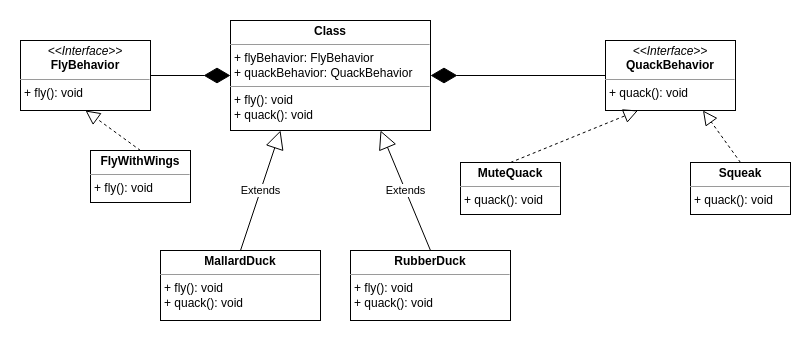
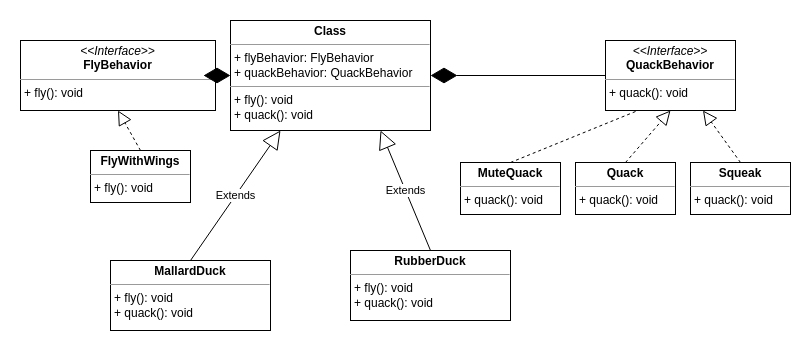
- <mxCell id="3" value="&lt;p style=&quot;margin: 0px ; margin-top: 4px ; text-align: center&quot;&gt;&lt;i&gt;&amp;lt;&amp;lt;Interface&amp;gt;&amp;gt;&lt;/i&gt;&lt;br&gt;&lt;b&gt;FlyBehavior&lt;/b&gt;&lt;/p&gt;&lt;hr size=&quot;1&quot;&gt;&lt;p style=&quot;margin: 0px ; margin-left: 4px&quot;&gt;+ fly(): void&lt;br&gt;&lt;/p&gt;" style="verticalAlign=top;align=left;overflow=fill;fontSize=12;fontFamily=Helvetica;html=1;" vertex="1" parent="1"><mxGeometry x="20" y="40" width="130" height="70" as="geometry" /></mxCell>
+ <mxCell id="3" value="&lt;p style=&quot;margin: 0px ; margin-top: 4px ; text-align: center&quot;&gt;&lt;i&gt;&amp;lt;&amp;lt;Interface&amp;gt;&amp;gt;&lt;/i&gt;&lt;br&gt;&lt;b&gt;FlyBehavior&lt;/b&gt;&lt;/p&gt;&lt;hr size=&quot;1&quot;&gt;&lt;p style=&quot;margin: 0px ; margin-left: 4px&quot;&gt;+ fly(): void&lt;br&gt;&lt;/p&gt;" style="verticalAlign=top;align=left;overflow=fill;fontSize=12;fontFamily=Helvetica;html=1;" vertex="1" parent="1"><mxGeometry x="20" y="40" width="195" height="70" as="geometry" /></mxCell>
- <mxCell id="10" value="" style="endArrow=block;dashed=1;endFill=0;endSize=12;html=1;rounded=0;entryX=0.25;entryY=1;entryDx=0;entryDy=0;exitX=0.5;exitY=0;exitDx=0;exitDy=0;" edge="1" parent="1" source="7" target="4"><mxGeometry width="160" relative="1" as="geometry"><mxPoint x="445" y="130" as="sourcePoint" /><mxPoint x="605" y="130" as="targetPoint" /></mxGeometry></mxCell>
+ <mxCell id="10" value="" style="endArrow=none;dashed=1;endFill=0;endSize=12;html=1;rounded=0;entryX=0.25;entryY=1;entryDx=0;entryDy=0;exitX=0.5;exitY=0;exitDx=0;exitDy=0;" edge="1" parent="1" source="7" target="4"><mxGeometry width="160" relative="1" as="geometry"><mxPoint x="445" y="130" as="sourcePoint" /><mxPoint x="605" y="130" as="targetPoint" /></mxGeometry></mxCell>
+ <mxCell id="11" value="" style="endArrow=block;dashed=1;endFill=0;endSize=12;html=1;rounded=0;entryX=0.5;entryY=1;entryDx=0;entryDy=0;exitX=0.5;exitY=0;exitDx=0;exitDy=0;" edge="1" parent="1" source="9" target="4"><mxGeometry width="160" relative="1" as="geometry"><mxPoint x="455" y="172" as="sourcePoint" /><mxPoint x="635" y="90" as="targetPoint" /></mxGeometry></mxCell>
+ <mxCell id="9" value="&lt;p style=&quot;margin: 0px ; margin-top: 4px ; text-align: center&quot;&gt;&lt;b&gt;Quack&lt;/b&gt;&lt;/p&gt;&lt;hr size=&quot;1&quot;&gt;&lt;p style=&quot;margin: 0px ; margin-left: 4px&quot;&gt;&lt;/p&gt;&lt;p style=&quot;margin: 0px ; margin-left: 4px&quot;&gt;+ quack(): void&lt;/p&gt;" style="verticalAlign=top;align=left;overflow=fill;fontSize=12;fontFamily=Helvetica;html=1;" vertex="1" parent="1"><mxGeometry x="575" y="162" width="100" height="52" as="geometry" /></mxCell>
- <mxCell id="2" value="&lt;p style=&quot;margin: 0px ; margin-top: 4px ; text-align: center&quot;&gt;&lt;b&gt;MallardDuck&lt;/b&gt;&lt;/p&gt;&lt;hr size=&quot;1&quot;&gt;&lt;p style=&quot;margin: 0px ; margin-left: 4px&quot;&gt;+ fly(): void&lt;br&gt;+ quack(): void&lt;br&gt;&lt;/p&gt;" style="verticalAlign=top;align=left;overflow=fill;fontSize=12;fontFamily=Helvetica;html=1;" vertex="1" parent="1"><mxGeometry y="250" width="160" height="70" as="geometry" x="160" /></mxCell>
+ <mxCell id="2" value="&lt;p style=&quot;margin: 0px ; margin-top: 4px ; text-align: center&quot;&gt;&lt;b&gt;MallardDuck&lt;/b&gt;&lt;/p&gt;&lt;hr size=&quot;1&quot;&gt;&lt;p style=&quot;margin: 0px ; margin-left: 4px&quot;&gt;+ fly(): void&lt;br&gt;+ quack(): void&lt;br&gt;&lt;/p&gt;" style="verticalAlign=top;align=left;overflow=fill;fontSize=12;fontFamily=Helvetica;html=1;" vertex="1" parent="1"><mxGeometry x="110" y="260" width="160" height="70" as="geometry" /></mxCell>
